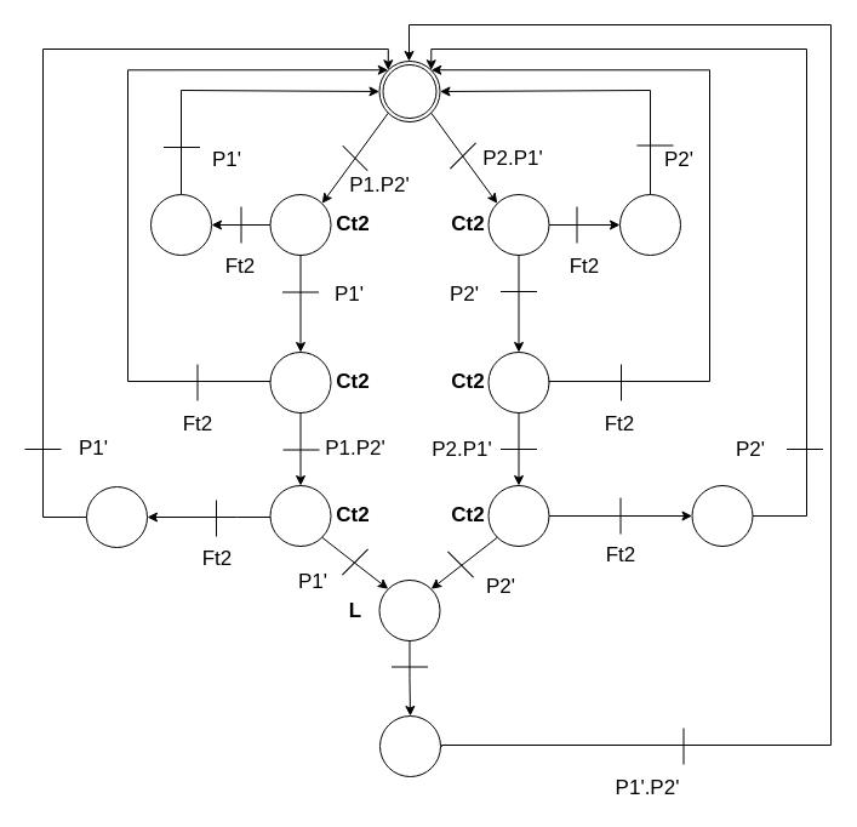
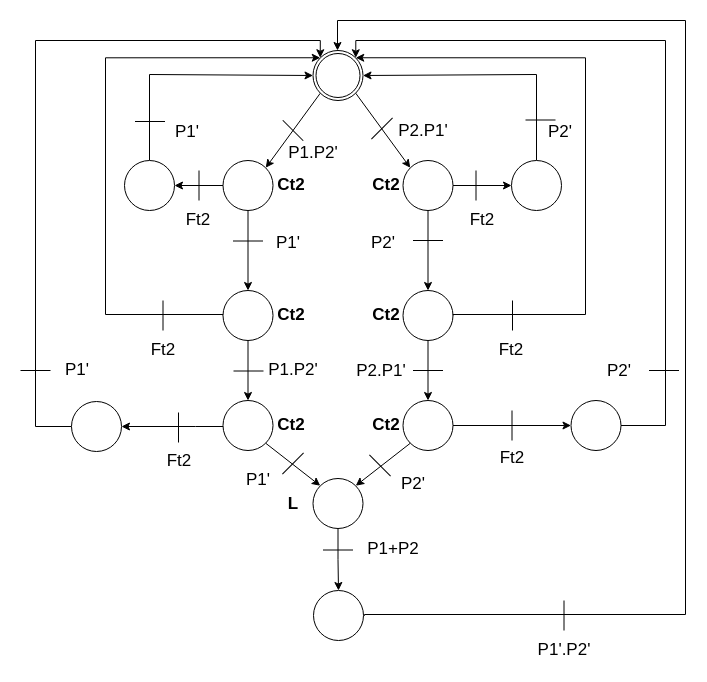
+ <mxCell id="60" value="P1+P2" style="text;html=1;strokeColor=none;fillColor=none;align=center;verticalAlign=middle;whiteSpace=wrap;rounded=0;labelBackgroundColor=#ffffff;fontSize=17;" vertex="1" parent="1"><mxGeometry x="372.5" y="539" width="40" height="20" as="geometry" /></mxCell>
- <mxCell id="61" value="P1'.P2'" style="text;html=1;strokeColor=none;fillColor=none;align=center;verticalAlign=middle;whiteSpace=wrap;rounded=0;labelBackgroundColor=#ffffff;fontSize=17;" vertex="1" parent="1"><mxGeometry x="513.5" y="640" width="40" height="20" as="geometry" /></mxCell>
+ <mxCell id="61" value="P1'.P2'" style="text;html=1;strokeColor=none;fillColor=none;align=center;verticalAlign=middle;whiteSpace=wrap;rounded=0;labelBackgroundColor=#ffffff;fontSize=17;" vertex="1" parent="1"><mxGeometry x="543.5" y="640" width="40" height="20" as="geometry" /></mxCell>
